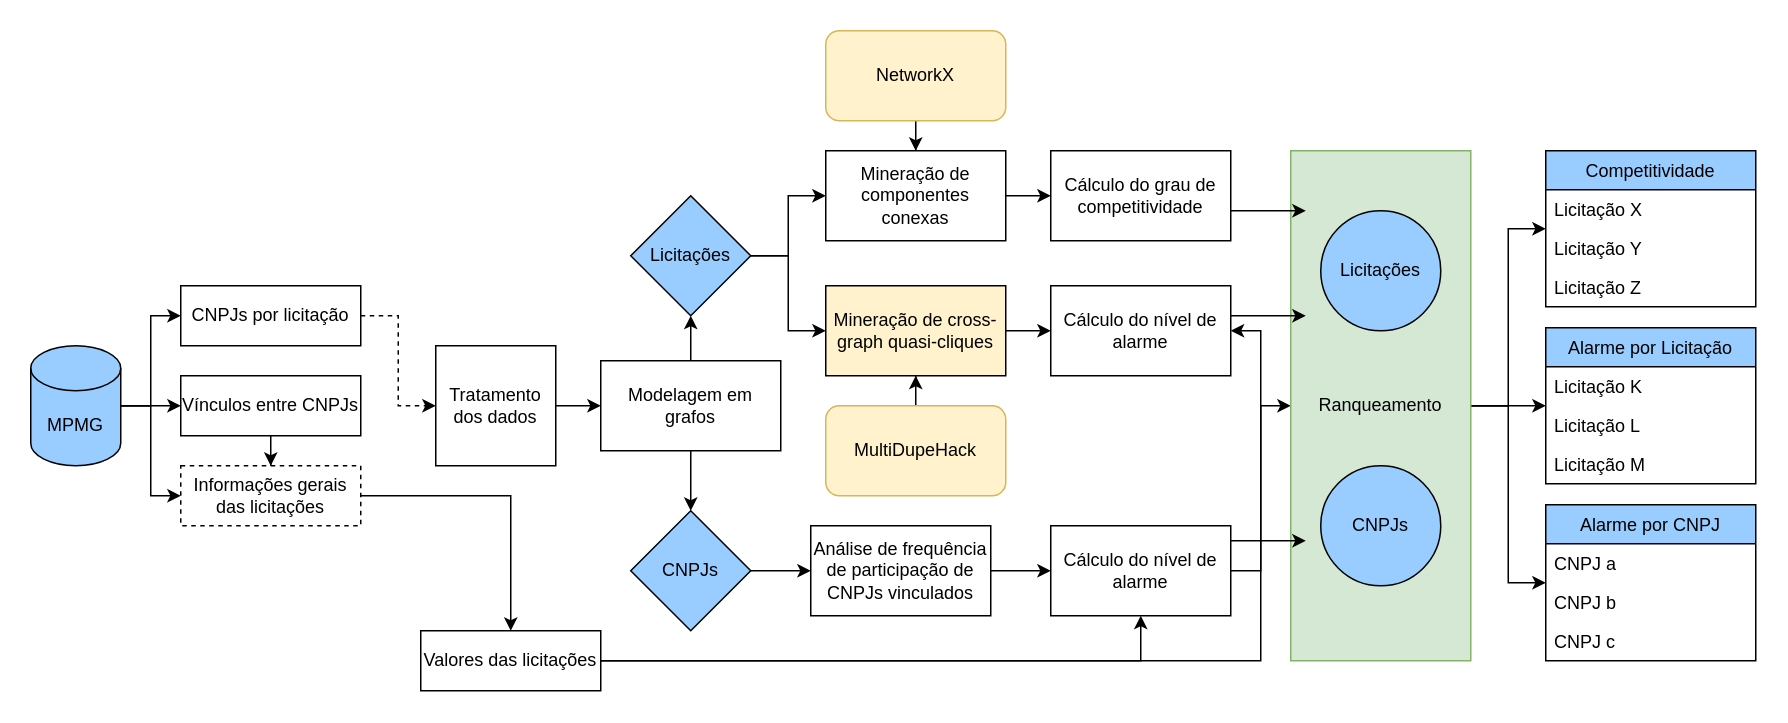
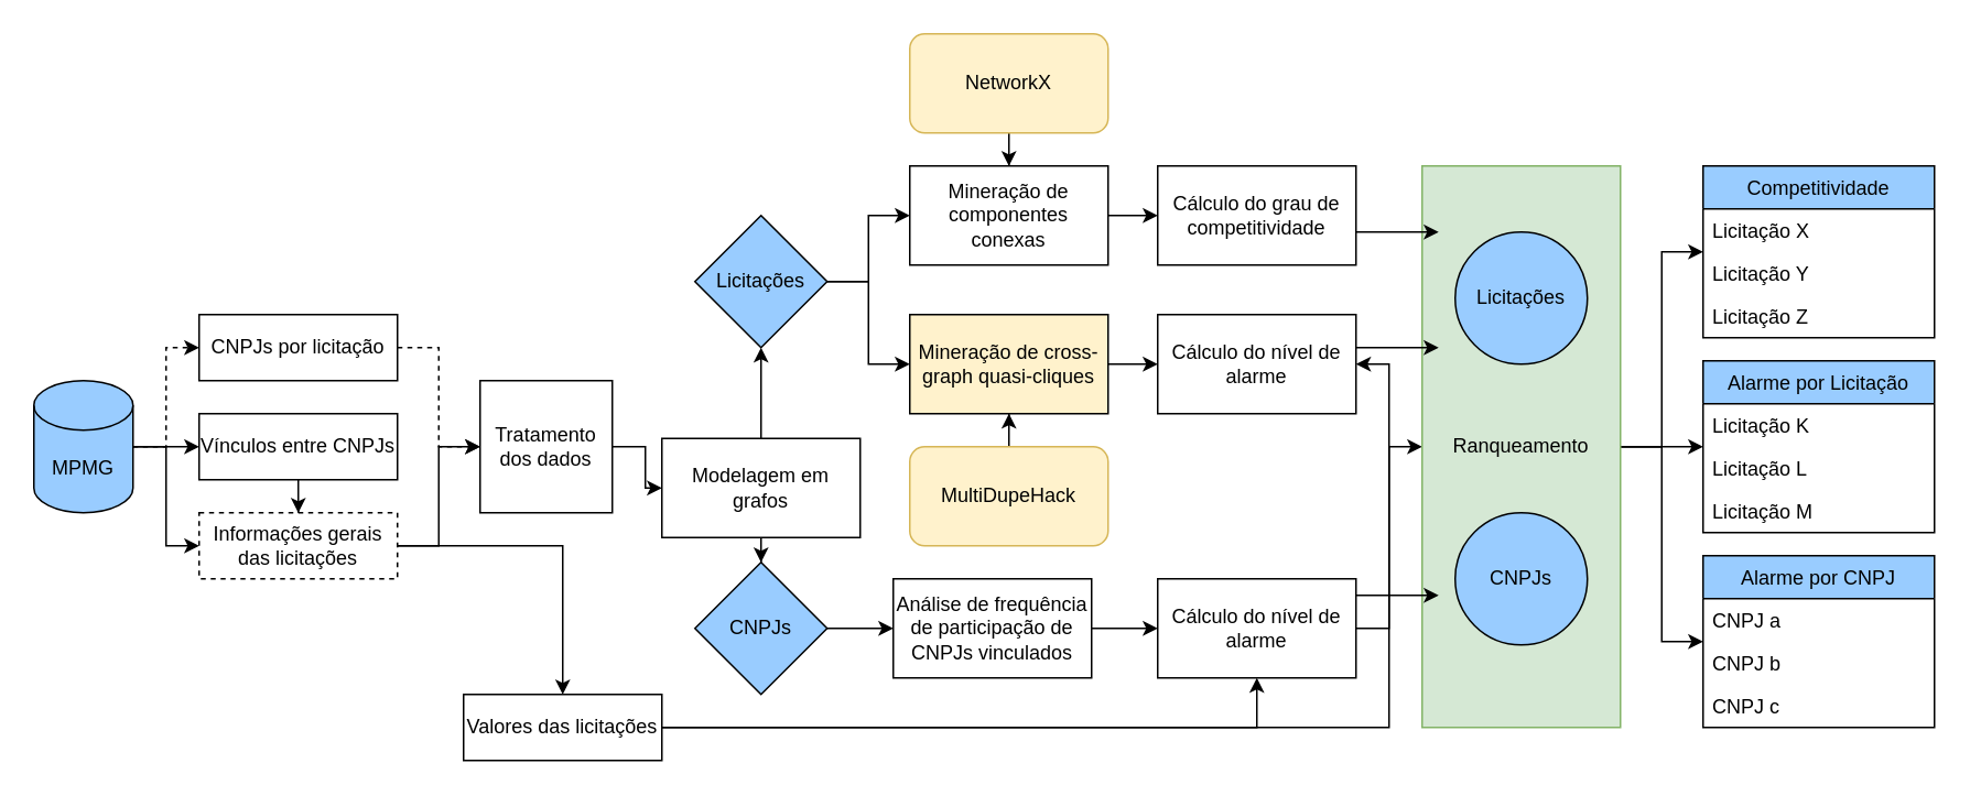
- <mxCell id="2" style="edgeStyle=orthogonalEdgeStyle;rounded=0;orthogonalLoop=1;jettySize=auto;html=1;entryX=0;entryY=0.5;entryDx=0;entryDy=0;" parent="1" source="5" target="12" edge="1"><mxGeometry relative="1" as="geometry" /></mxCell>
+ <mxCell id="2" style="edgeStyle=orthogonalEdgeStyle;rounded=0;orthogonalLoop=1;jettySize=auto;html=1;entryX=0;entryY=0.5;entryDx=0;entryDy=0;dashed=1;" parent="1" source="5" target="12" edge="1"><mxGeometry relative="1" as="geometry" /></mxCell>
- <mxCell id="17" value="Modelagem em grafos" style="rounded=0;whiteSpace=wrap;html=1;" parent="1" vertex="1"><mxGeometry x="400" y="240" width="120" height="60" as="geometry" /></mxCell>
+ <mxCell id="17" value="Modelagem em grafos" style="rounded=0;whiteSpace=wrap;html=1;" parent="1" vertex="1"><mxGeometry x="400" y="265" width="120" height="60" as="geometry" /></mxCell>
+ <mxCell id="6" style="edgeStyle=orthogonalEdgeStyle;rounded=0;orthogonalLoop=1;jettySize=auto;html=1;" parent="1" source="8" target="14" edge="1"><mxGeometry relative="1" as="geometry" /></mxCell>
